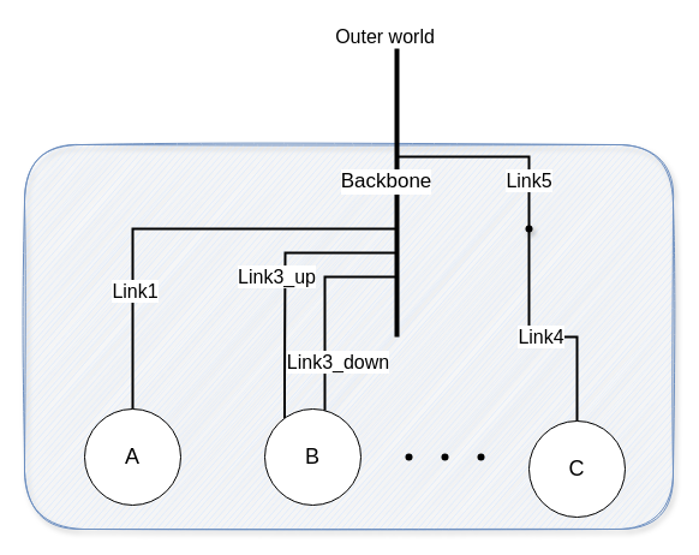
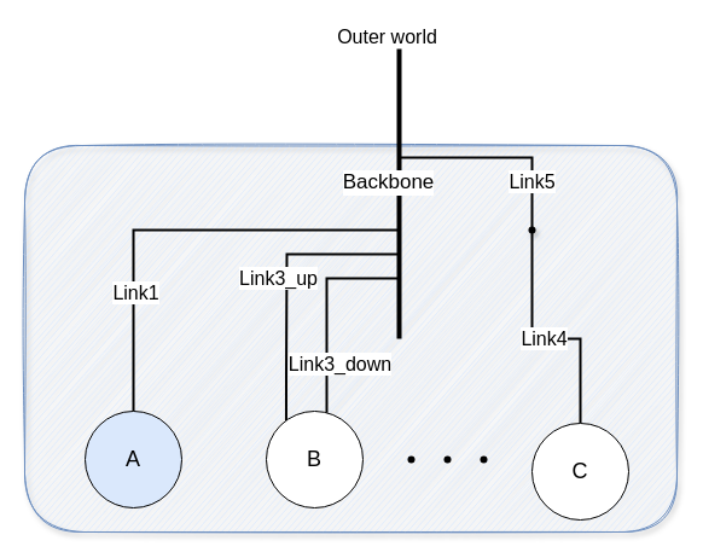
- <mxCell id="5" value="&lt;div style=&quot;font-size: 13px&quot;&gt;&lt;font style=&quot;font-size: 18px&quot;&gt;A&lt;/font&gt;&lt;/div&gt;" style="ellipse;whiteSpace=wrap;html=1;aspect=fixed;" vertex="1" parent="1"><mxGeometry x="70" y="340" width="80" height="80" as="geometry" /></mxCell>
+ <mxCell id="5" value="&lt;div style=&quot;font-size: 13px&quot;&gt;&lt;font style=&quot;font-size: 18px&quot;&gt;A&lt;/font&gt;&lt;/div&gt;" style="ellipse;whiteSpace=wrap;html=1;aspect=fixed;fillColor=#dae8fc;" vertex="1" parent="1"><mxGeometry x="70" y="340" width="80" height="80" as="geometry" /></mxCell>
